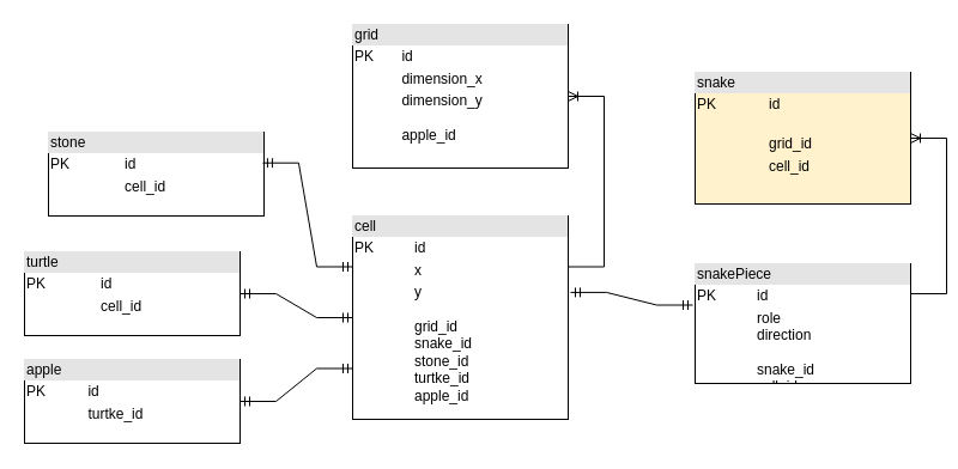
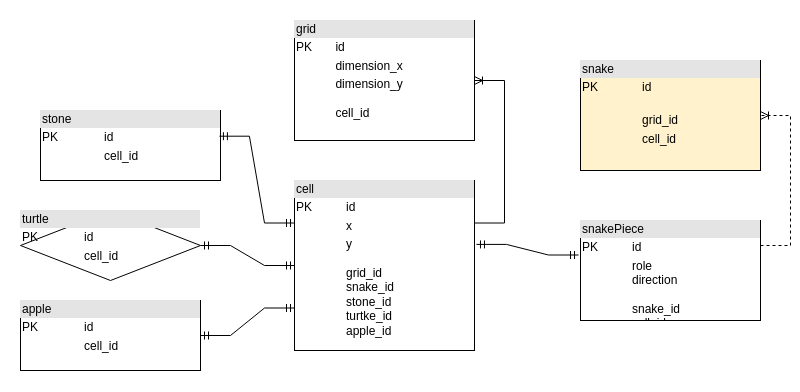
- <mxCell id="2" value="&lt;div style=&quot;box-sizing:border-box;width:100%;background:#e4e4e4;padding:2px;&quot;&gt;grid&lt;/div&gt;&lt;table style=&quot;width:100%;font-size:1em;&quot; cellpadding=&quot;2&quot; cellspacing=&quot;0&quot;&gt;&lt;tbody&gt;&lt;tr&gt;&lt;td&gt;PK&lt;/td&gt;&lt;td&gt;id&lt;/td&gt;&lt;/tr&gt;&lt;tr&gt;&lt;td&gt;&lt;br&gt;&lt;/td&gt;&lt;td&gt;dimension_x&lt;/td&gt;&lt;/tr&gt;&lt;tr&gt;&lt;td&gt;&lt;/td&gt;&lt;td&gt;dimension_y&lt;br&gt;&lt;br&gt;apple_id&lt;br&gt;&lt;br&gt;&lt;/td&gt;&lt;/tr&gt;&lt;/tbody&gt;&lt;/table&gt;" style="verticalAlign=top;align=left;overflow=fill;html=1;" parent="1" vertex="1"><mxGeometry x="294" y="20" width="180" height="120" as="geometry" /></mxCell>
+ <mxCell id="2" value="&lt;div style=&quot;box-sizing:border-box;width:100%;background:#e4e4e4;padding:2px;&quot;&gt;grid&lt;/div&gt;&lt;table style=&quot;width:100%;font-size:1em;&quot; cellpadding=&quot;2&quot; cellspacing=&quot;0&quot;&gt;&lt;tbody&gt;&lt;tr&gt;&lt;td&gt;PK&lt;/td&gt;&lt;td&gt;id&lt;/td&gt;&lt;/tr&gt;&lt;tr&gt;&lt;td&gt;&lt;br&gt;&lt;/td&gt;&lt;td&gt;dimension_x&lt;/td&gt;&lt;/tr&gt;&lt;tr&gt;&lt;td&gt;&lt;/td&gt;&lt;td&gt;dimension_y&lt;br&gt;&lt;br&gt;cell_id&lt;br&gt;&lt;br&gt;&lt;/td&gt;&lt;/tr&gt;&lt;/tbody&gt;&lt;/table&gt;" style="verticalAlign=top;align=left;overflow=fill;html=1;" parent="1" vertex="1"><mxGeometry x="294" y="20" width="180" height="120" as="geometry" /></mxCell>
- <mxCell id="13" value="" style="edgeStyle=entityRelationEdgeStyle;fontSize=12;html=1;endArrow=ERoneToMany;rounded=0;exitX=1;exitY=0.25;exitDx=0;exitDy=0;" parent="1" source="12" target="9" edge="1"><mxGeometry width="100" height="100" relative="1" as="geometry"><mxPoint x="484" y="227.5" as="sourcePoint" /><mxPoint x="484" y="85" as="targetPoint" /></mxGeometry></mxCell>
+ <mxCell id="13" value="" style="edgeStyle=entityRelationEdgeStyle;fontSize=12;html=1;endArrow=ERoneToMany;rounded=0;exitX=1;exitY=0.25;exitDx=0;exitDy=0;dashed=1;" parent="1" source="12" target="9" edge="1"><mxGeometry width="100" height="100" relative="1" as="geometry"><mxPoint x="484" y="227.5" as="sourcePoint" /><mxPoint x="484" y="85" as="targetPoint" /></mxGeometry></mxCell>
- <mxCell id="10" value="&lt;div style=&quot;box-sizing:border-box;width:100%;background:#e4e4e4;padding:2px;&quot;&gt;turtle&lt;/div&gt;&lt;table style=&quot;width:100%;font-size:1em;&quot; cellpadding=&quot;2&quot; cellspacing=&quot;0&quot;&gt;&lt;tbody&gt;&lt;tr&gt;&lt;td&gt;PK&lt;/td&gt;&lt;td&gt;id&lt;/td&gt;&lt;/tr&gt;&lt;tr&gt;&lt;td&gt;&lt;/td&gt;&lt;td&gt;cell_id&lt;br&gt;&lt;/td&gt;&lt;/tr&gt;&lt;tr&gt;&lt;td&gt;&lt;/td&gt;&lt;td&gt;&lt;br&gt;&lt;/td&gt;&lt;/tr&gt;&lt;/tbody&gt;&lt;/table&gt;" style="verticalAlign=top;align=left;overflow=fill;html=1;" parent="1" vertex="1"><mxGeometry x="20" y="210" width="180" height="70" as="geometry" /></mxCell>
+ <mxCell id="10" value="&lt;div style=&quot;box-sizing:border-box;width:100%;background:#e4e4e4;padding:2px;&quot;&gt;turtle&lt;/div&gt;&lt;table style=&quot;width:100%;font-size:1em;&quot; cellpadding=&quot;2&quot; cellspacing=&quot;0&quot;&gt;&lt;tbody&gt;&lt;tr&gt;&lt;td&gt;PK&lt;/td&gt;&lt;td&gt;id&lt;/td&gt;&lt;/tr&gt;&lt;tr&gt;&lt;td&gt;&lt;/td&gt;&lt;td&gt;cell_id&lt;br&gt;&lt;/td&gt;&lt;/tr&gt;&lt;tr&gt;&lt;td&gt;&lt;/td&gt;&lt;td&gt;&lt;br&gt;&lt;/td&gt;&lt;/tr&gt;&lt;/tbody&gt;&lt;/table&gt;" style="rhombus;verticalAlign=top;align=left;overflow=fill;html=1;" parent="1" vertex="1"><mxGeometry x="20" y="210" width="180" height="70" as="geometry" /></mxCell>
- <mxCell id="11" value="&lt;div style=&quot;box-sizing:border-box;width:100%;background:#e4e4e4;padding:2px;&quot;&gt;apple&lt;/div&gt;&lt;table style=&quot;width:100%;font-size:1em;&quot; cellpadding=&quot;2&quot; cellspacing=&quot;0&quot;&gt;&lt;tbody&gt;&lt;tr&gt;&lt;td&gt;PK&lt;/td&gt;&lt;td&gt;id&lt;/td&gt;&lt;/tr&gt;&lt;tr&gt;&lt;td&gt;&lt;/td&gt;&lt;td&gt;turtke_id&lt;br&gt;&lt;/td&gt;&lt;/tr&gt;&lt;tr&gt;&lt;td&gt;&lt;/td&gt;&lt;td&gt;&lt;br&gt;&lt;/td&gt;&lt;/tr&gt;&lt;/tbody&gt;&lt;/table&gt;" style="verticalAlign=top;align=left;overflow=fill;html=1;" parent="1" vertex="1"><mxGeometry x="20" y="300" width="180" height="70" as="geometry" /></mxCell>
+ <mxCell id="11" value="&lt;div style=&quot;box-sizing:border-box;width:100%;background:#e4e4e4;padding:2px;&quot;&gt;apple&lt;/div&gt;&lt;table style=&quot;width:100%;font-size:1em;&quot; cellpadding=&quot;2&quot; cellspacing=&quot;0&quot;&gt;&lt;tbody&gt;&lt;tr&gt;&lt;td&gt;PK&lt;/td&gt;&lt;td&gt;id&lt;/td&gt;&lt;/tr&gt;&lt;tr&gt;&lt;td&gt;&lt;/td&gt;&lt;td&gt;cell_id&lt;br&gt;&lt;/td&gt;&lt;/tr&gt;&lt;tr&gt;&lt;td&gt;&lt;/td&gt;&lt;td&gt;&lt;br&gt;&lt;/td&gt;&lt;/tr&gt;&lt;/tbody&gt;&lt;/table&gt;" style="verticalAlign=top;align=left;overflow=fill;html=1;" parent="1" vertex="1"><mxGeometry x="20" y="300" width="180" height="70" as="geometry" /></mxCell>
